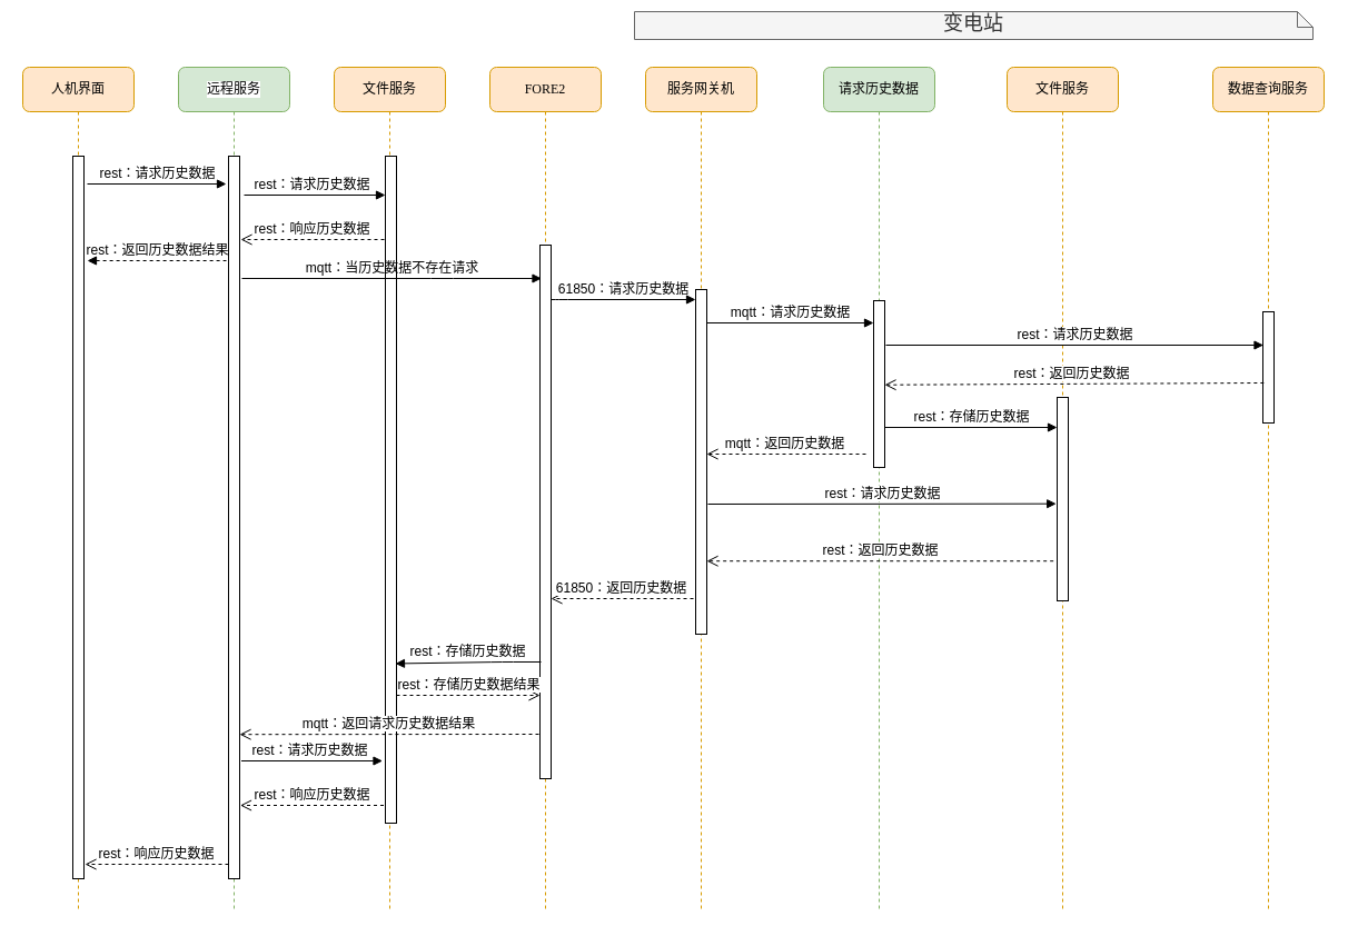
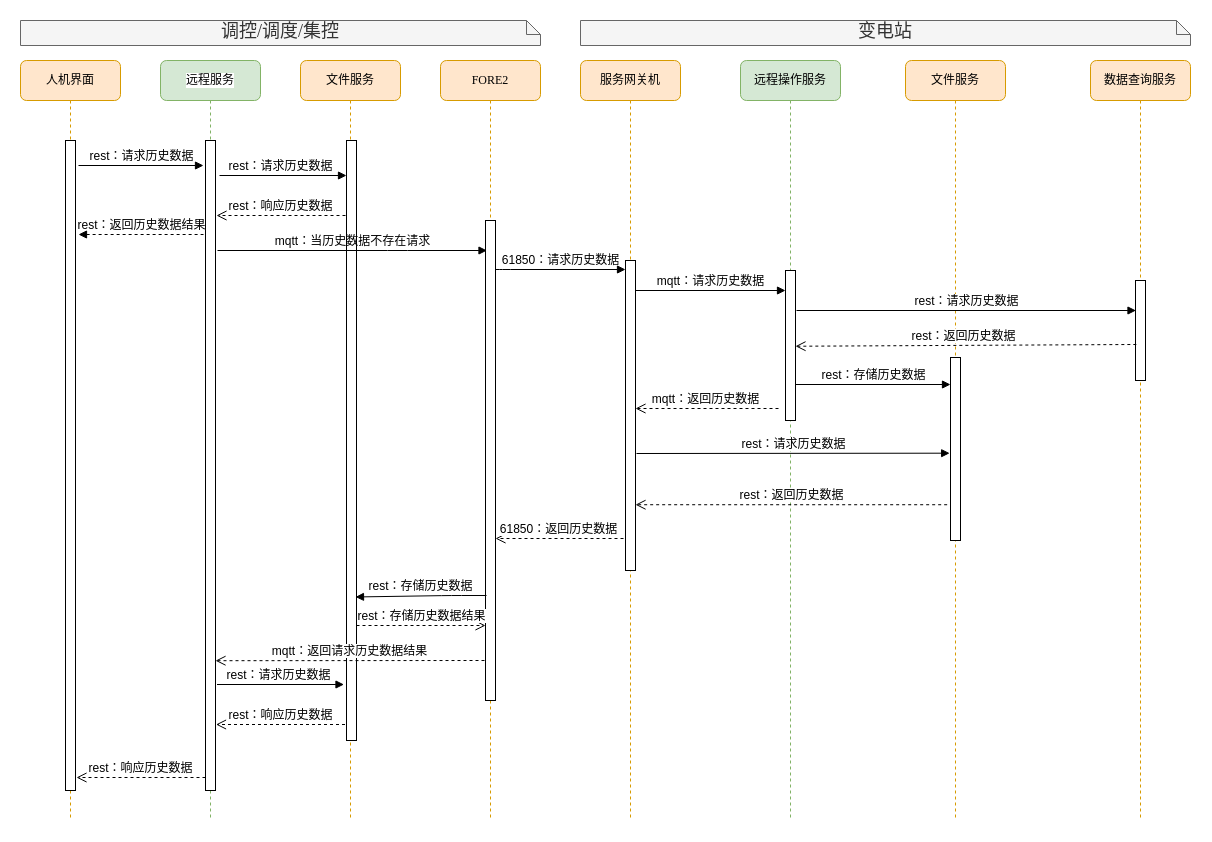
- <mxCell id="17" value="&lt;font style=&quot;font-size: 18px&quot;&gt;变电站&lt;/font&gt;" style="shape=note;whiteSpace=wrap;html=1;size=14;verticalAlign=top;align=center;spacingTop=-6;rounded=0;shadow=0;comic=0;labelBackgroundColor=none;strokeWidth=1;fontFamily=Verdana;fontSize=12;fillColor=#f5f5f5;strokeColor=#666666;fontColor=#333333;" parent="1" vertex="1"><mxGeometry x="570" y="10" width="610" height="25" as="geometry" /></mxCell>
+ <mxCell id="17" value="&lt;font style=&quot;font-size: 18px&quot;&gt;变电站&lt;/font&gt;" style="shape=note;whiteSpace=wrap;html=1;size=14;verticalAlign=top;align=center;spacingTop=-6;rounded=0;shadow=0;comic=0;labelBackgroundColor=none;strokeWidth=1;fontFamily=Verdana;fontSize=12;fillColor=#f5f5f5;strokeColor=#666666;fontColor=#333333;" parent="1" vertex="1"><mxGeometry x="580" y="20" width="610" height="25" as="geometry" /></mxCell>
+ <mxCell id="16" value="&lt;div style=&quot;text-align: justify&quot;&gt;&lt;span&gt;&lt;font style=&quot;font-size: 18px&quot;&gt;调控/调度/集控&lt;/font&gt;&lt;/span&gt;&lt;/div&gt;" style="shape=note;whiteSpace=wrap;html=1;size=14;verticalAlign=top;align=center;spacingTop=-6;rounded=0;shadow=0;comic=0;labelBackgroundColor=none;strokeWidth=1;fontFamily=Verdana;fontSize=12;fillColor=#f5f5f5;strokeColor=#666666;fontColor=#333333;" parent="1" vertex="1"><mxGeometry x="20" y="20" width="520" height="25" as="geometry" /></mxCell>
- <mxCell id="7" value="请求历史数据" style="shape=umlLifeline;perimeter=lifelinePerimeter;whiteSpace=wrap;html=1;container=1;collapsible=0;recursiveResize=0;outlineConnect=0;rounded=1;shadow=0;comic=0;labelBackgroundColor=none;strokeWidth=1;fontFamily=Verdana;fontSize=12;align=center;fillColor=#d5e8d4;strokeColor=#82b366;" parent="1" vertex="1"><mxGeometry x="740" y="60" width="100" height="760" as="geometry" /></mxCell>
+ <mxCell id="7" value="远程操作服务" style="shape=umlLifeline;perimeter=lifelinePerimeter;whiteSpace=wrap;html=1;container=1;collapsible=0;recursiveResize=0;outlineConnect=0;rounded=1;shadow=0;comic=0;labelBackgroundColor=none;strokeWidth=1;fontFamily=Verdana;fontSize=12;align=center;fillColor=#d5e8d4;strokeColor=#82b366;" parent="1" vertex="1"><mxGeometry x="740" y="60" width="100" height="760" as="geometry" /></mxCell>
